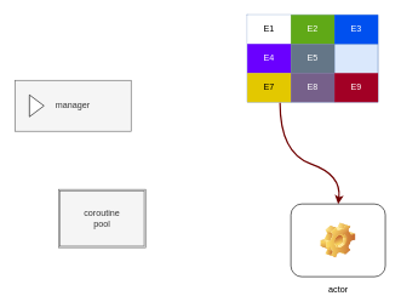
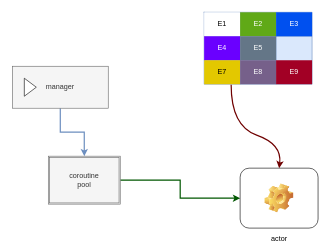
+ <mxCell id="2" style="edgeStyle=orthogonalEdgeStyle;rounded=0;orthogonalLoop=1;jettySize=auto;html=1;exitX=0.5;exitY=1;exitDx=0;exitDy=0;strokeWidth=2;fillColor=#dae8fc;strokeColor=#6c8ebf;" edge="1" parent="1" source="3" target="7"><mxGeometry relative="1" as="geometry" /></mxCell>
+ <mxCell id="6" style="edgeStyle=orthogonalEdgeStyle;rounded=0;orthogonalLoop=1;jettySize=auto;html=1;exitX=1;exitY=0.5;exitDx=0;exitDy=0;entryX=0;entryY=0.5;entryDx=0;entryDy=0;strokeWidth=2;fillColor=#008a00;strokeColor=#005700;" edge="1" parent="1" source="7" target="20"><mxGeometry relative="1" as="geometry" /></mxCell>
